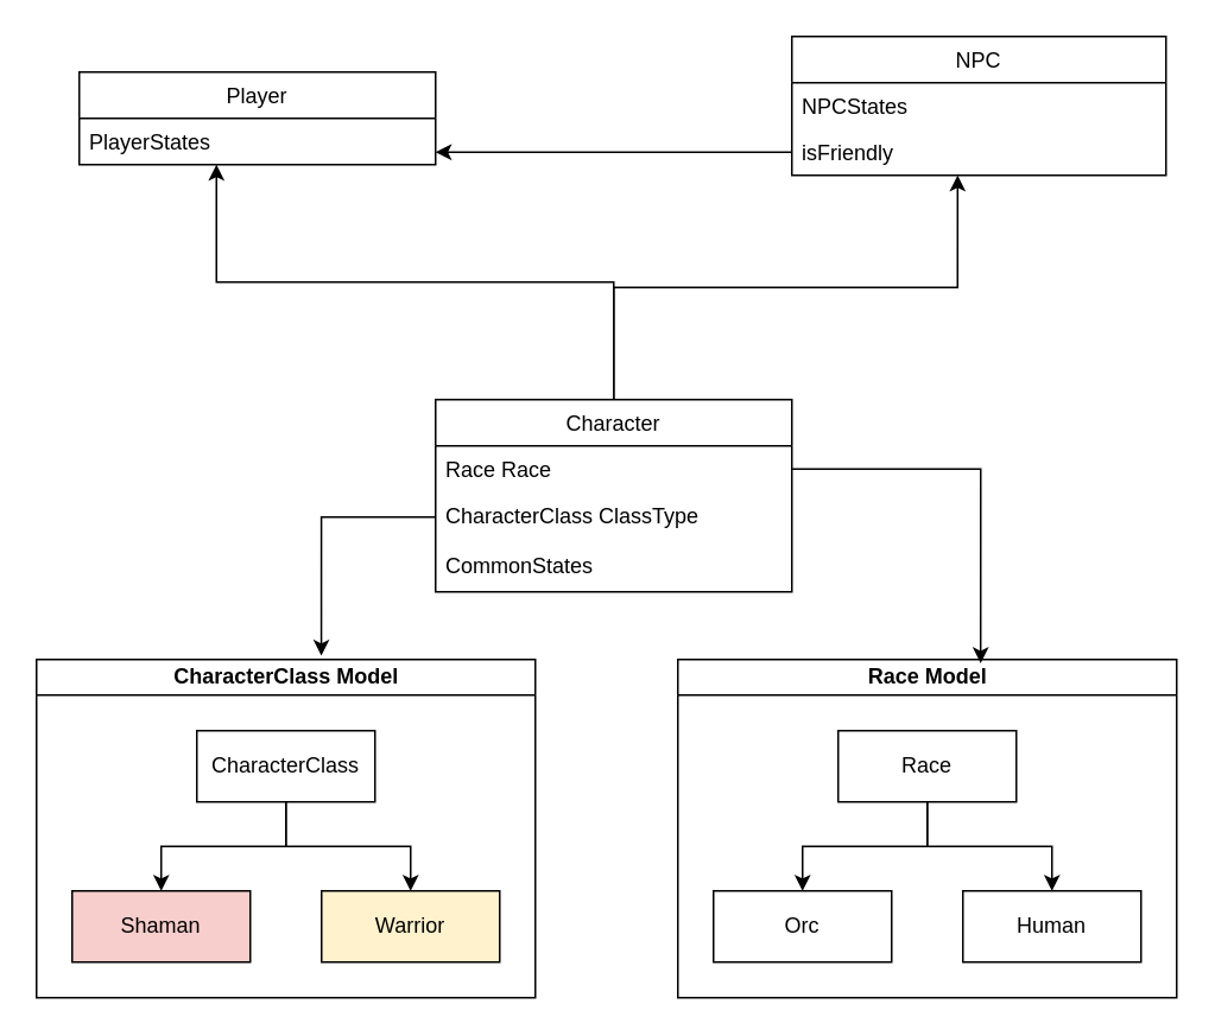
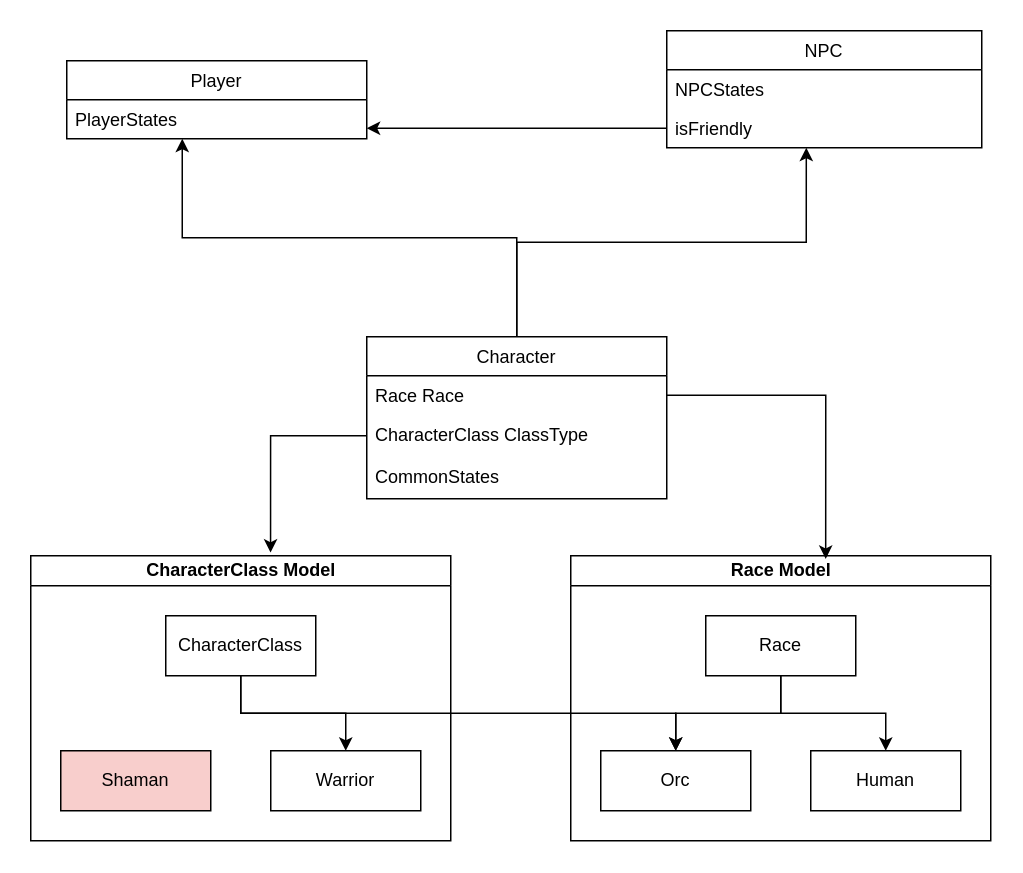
- <mxCell id="10" value="" style="edgeStyle=elbowEdgeStyle;elbow=vertical;html=1;rounded=0;" parent="7" source="8" target="9" edge="1"><mxGeometry relative="1" as="geometry" /></mxCell>
+ <mxCell id="10" value="" style="edgeStyle=elbowEdgeStyle;elbow=vertical;html=1;rounded=0;" parent="7" source="8" target="15" edge="1"><mxGeometry relative="1" as="geometry" /></mxCell>
- <mxCell id="11" value="Warrior" style="whiteSpace=wrap;html=1;fillColor=#fff2cc;" parent="7" vertex="1"><mxGeometry x="160" y="130" width="100" height="40" as="geometry" /></mxCell>
+ <mxCell id="11" value="Warrior" style="whiteSpace=wrap;html=1;" parent="7" vertex="1"><mxGeometry x="160" y="130" width="100" height="40" as="geometry" /></mxCell>
